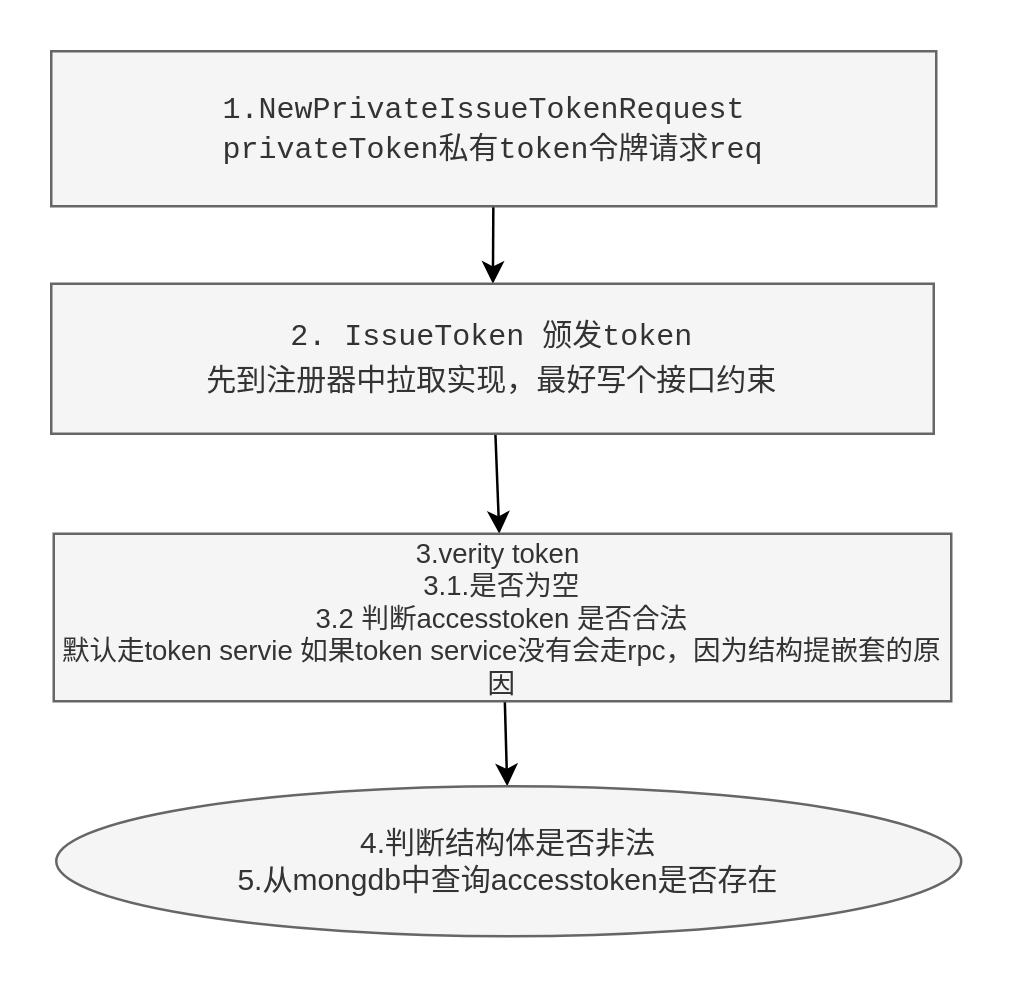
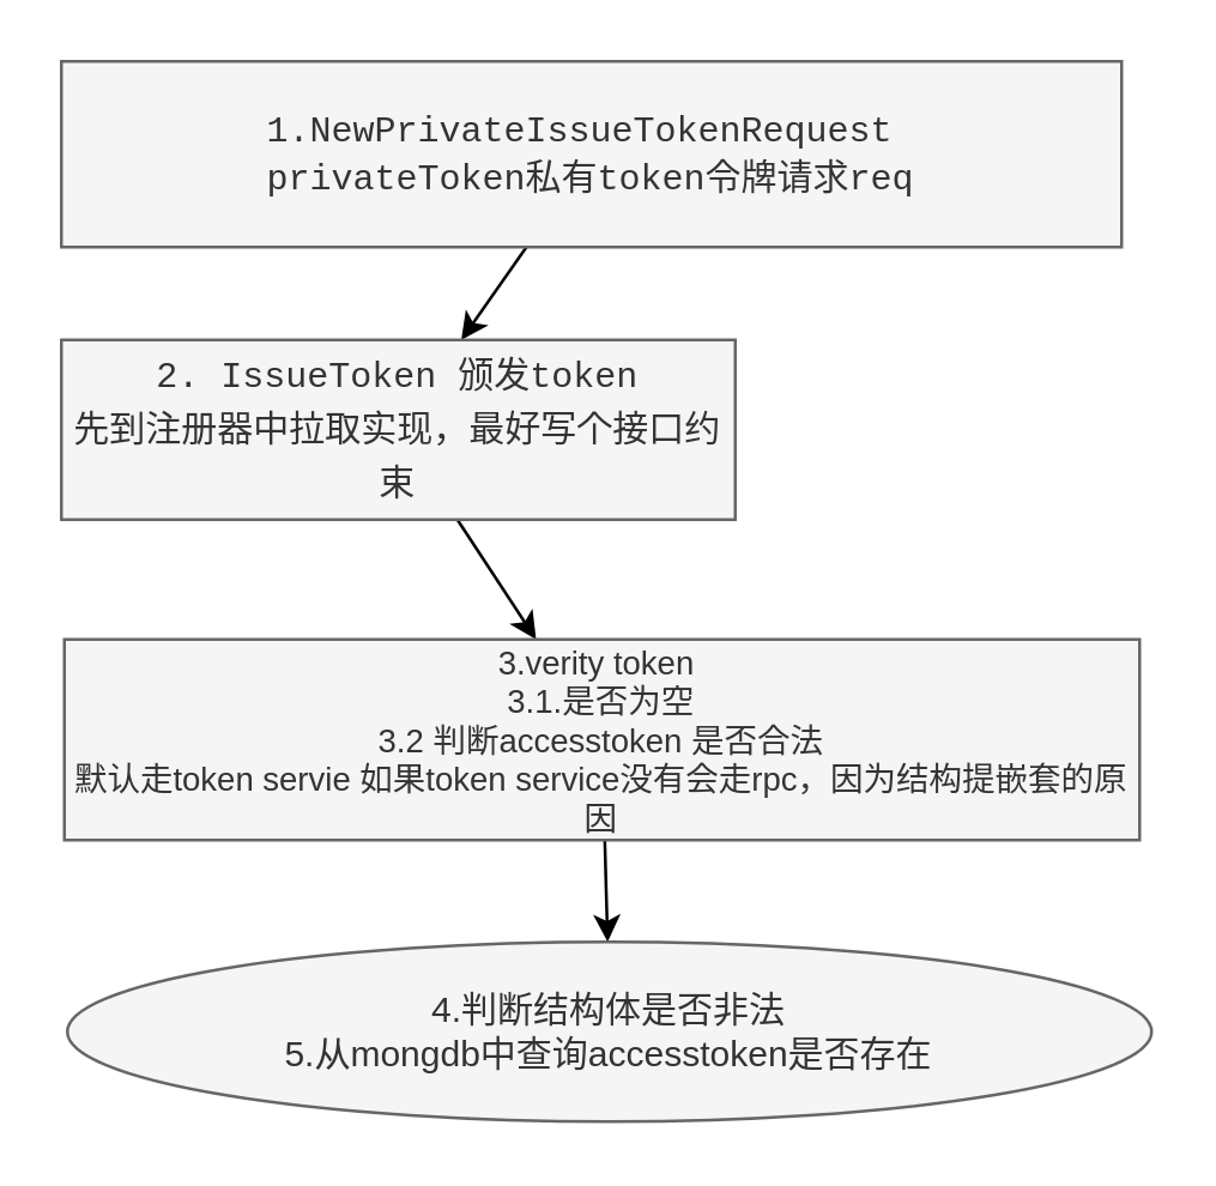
- <mxCell id="5" value="&lt;div style=&quot;font-family: Menlo, Monaco, &amp;quot;Courier New&amp;quot;, monospace; font-size: 12px; line-height: 18px;&quot;&gt;&lt;span style=&quot;&quot;&gt;2. IssueToken 颁发token&lt;br&gt;先到注册器中拉取实现，最好写个接口约束&lt;/span&gt;&lt;/div&gt;" style="rounded=0;whiteSpace=wrap;html=1;fontSize=10;fillColor=#f5f5f5;strokeColor=#666666;fontColor=#333333;labelBackgroundColor=none;" parent="1" vertex="1"><mxGeometry x="20" y="113" width="353" height="60" as="geometry" /></mxCell>
+ <mxCell id="5" value="&lt;div style=&quot;font-family: Menlo, Monaco, &amp;quot;Courier New&amp;quot;, monospace; font-size: 12px; line-height: 18px;&quot;&gt;&lt;span style=&quot;&quot;&gt;2. IssueToken 颁发token&lt;br&gt;先到注册器中拉取实现，最好写个接口约束&lt;/span&gt;&lt;/div&gt;" style="rounded=0;whiteSpace=wrap;html=1;fontSize=10;fillColor=#f5f5f5;strokeColor=#666666;fontColor=#333333;labelBackgroundColor=none;" parent="1" vertex="1"><mxGeometry x="20" y="113" width="225" height="60" as="geometry" /></mxCell>
